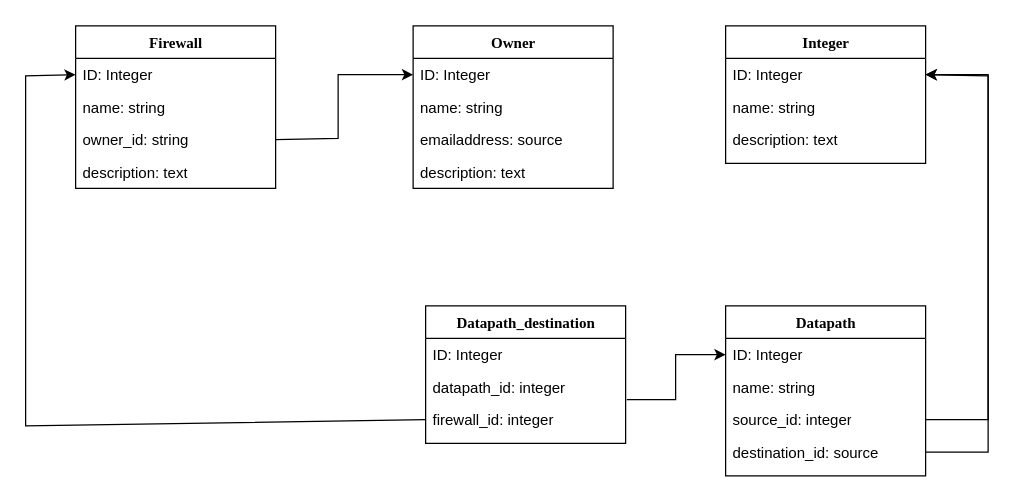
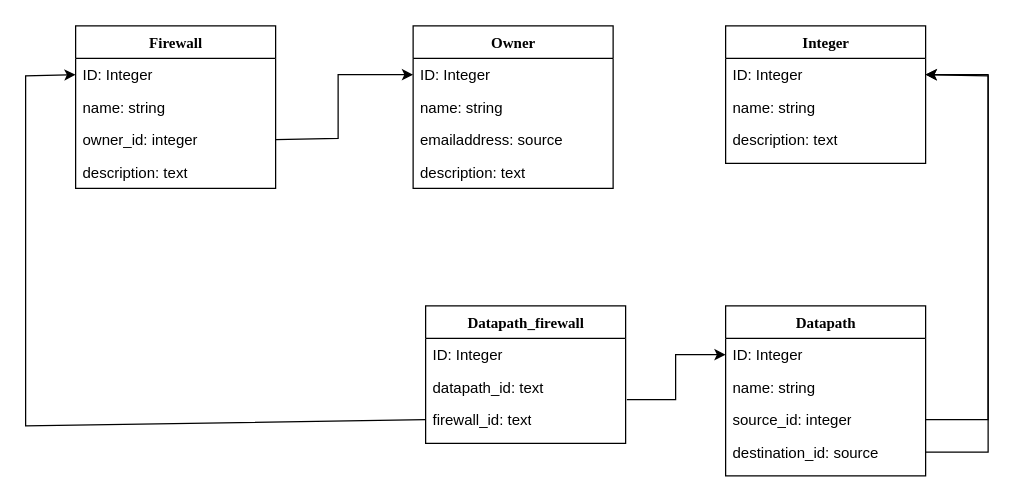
- <mxCell id="5" value="owner_id: string" style="text;html=1;strokeColor=none;fillColor=none;align=left;verticalAlign=top;spacingLeft=4;spacingRight=4;whiteSpace=wrap;overflow=hidden;rotatable=0;points=[[0,0.5],[1,0.5]];portConstraint=eastwest;" vertex="1" parent="2"><mxGeometry y="78" width="160" height="26" as="geometry" /></mxCell>
+ <mxCell id="5" value="owner_id: integer" style="text;html=1;strokeColor=none;fillColor=none;align=left;verticalAlign=top;spacingLeft=4;spacingRight=4;whiteSpace=wrap;overflow=hidden;rotatable=0;points=[[0,0.5],[1,0.5]];portConstraint=eastwest;" vertex="1" parent="2"><mxGeometry y="78" width="160" height="26" as="geometry" /></mxCell>
- <mxCell id="24" value="Datapath_destination" style="swimlane;html=1;fontStyle=1;align=center;verticalAlign=top;childLayout=stackLayout;horizontal=1;startSize=26;horizontalStack=0;resizeParent=1;resizeLast=0;collapsible=1;marginBottom=0;swimlaneFillColor=#ffffff;rounded=0;shadow=0;comic=0;labelBackgroundColor=none;strokeWidth=1;fillColor=none;fontFamily=Verdana;fontSize=12" vertex="1" parent="1"><mxGeometry x="340" y="244" width="160" height="110" as="geometry" /></mxCell>
+ <mxCell id="24" value="Datapath_firewall" style="swimlane;html=1;fontStyle=1;align=center;verticalAlign=top;childLayout=stackLayout;horizontal=1;startSize=26;horizontalStack=0;resizeParent=1;resizeLast=0;collapsible=1;marginBottom=0;swimlaneFillColor=#ffffff;rounded=0;shadow=0;comic=0;labelBackgroundColor=none;strokeWidth=1;fillColor=none;fontFamily=Verdana;fontSize=12" vertex="1" parent="1"><mxGeometry x="340" y="244" width="160" height="110" as="geometry" /></mxCell>
- <mxCell id="26" value="datapath_id: integer" style="text;html=1;strokeColor=none;fillColor=none;align=left;verticalAlign=top;spacingLeft=4;spacingRight=4;whiteSpace=wrap;overflow=hidden;rotatable=0;points=[[0,0.5],[1,0.5]];portConstraint=eastwest;" vertex="1" parent="24"><mxGeometry y="52" width="160" height="26" as="geometry" /></mxCell>
+ <mxCell id="26" value="datapath_id: text" style="text;html=1;strokeColor=none;fillColor=none;align=left;verticalAlign=top;spacingLeft=4;spacingRight=4;whiteSpace=wrap;overflow=hidden;rotatable=0;points=[[0,0.5],[1,0.5]];portConstraint=eastwest;" vertex="1" parent="24"><mxGeometry y="52" width="160" height="26" as="geometry" /></mxCell>
- <mxCell id="27" value="firewall_id: integer" style="text;html=1;strokeColor=none;fillColor=none;align=left;verticalAlign=top;spacingLeft=4;spacingRight=4;whiteSpace=wrap;overflow=hidden;rotatable=0;points=[[0,0.5],[1,0.5]];portConstraint=eastwest;" vertex="1" parent="24"><mxGeometry y="78" width="160" height="26" as="geometry" /></mxCell>
+ <mxCell id="27" value="firewall_id: text" style="text;html=1;strokeColor=none;fillColor=none;align=left;verticalAlign=top;spacingLeft=4;spacingRight=4;whiteSpace=wrap;overflow=hidden;rotatable=0;points=[[0,0.5],[1,0.5]];portConstraint=eastwest;" vertex="1" parent="24"><mxGeometry y="78" width="160" height="26" as="geometry" /></mxCell>
